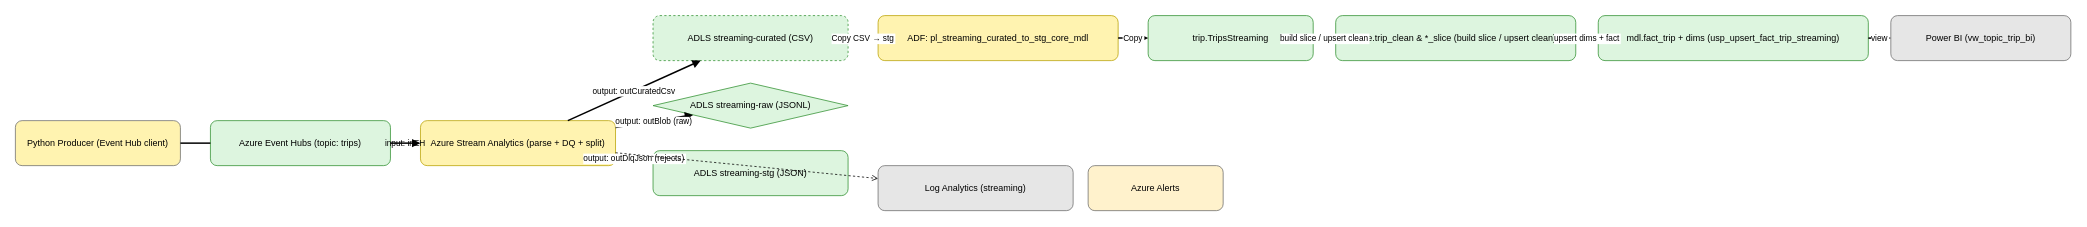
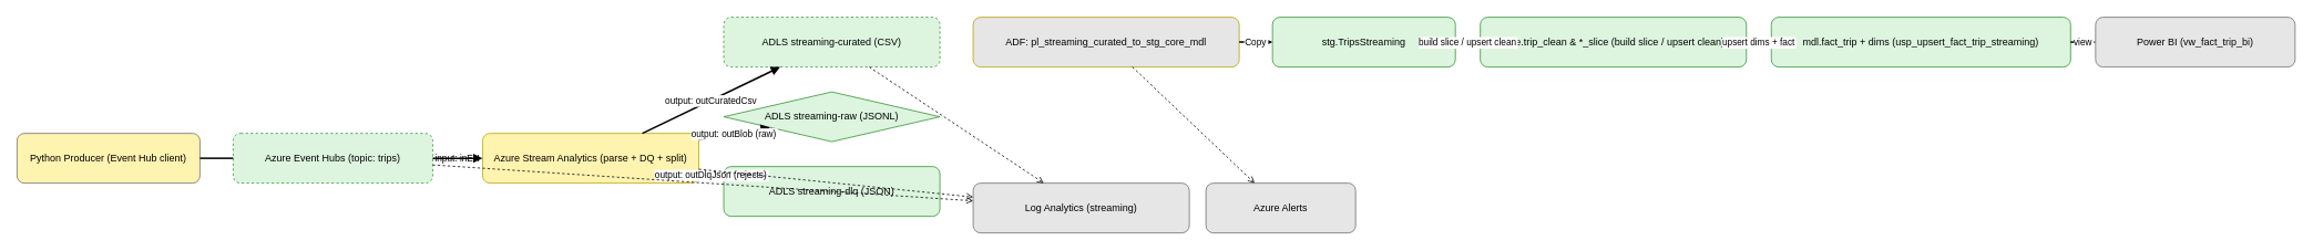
- <mxCell id="20" parent="1" value="Copy CSV → stg" edge="1" source="5" target="8" style="endArrow=block;strokeWidth=2;"><mxGeometry relative="1" as="geometry" /></mxCell>
- <mxCell id="8" parent="1" value="ADF: pl_streaming_curated_to_stg_core_mdl" style="rounded=1;whiteSpace=wrap;html=1;fillColor=#fff3b0;strokeColor=#b9a100;" vertex="1"><mxGeometry x="1170" y="20" width="320" height="60" as="geometry" /></mxCell>
+ <mxCell id="8" parent="1" value="ADF: pl_streaming_curated_to_stg_core_mdl" style="rounded=1;whiteSpace=wrap;html=1;fillColor=#e6e6e6;strokeColor=#b9a100;" vertex="1"><mxGeometry x="1170" y="20" width="320" height="60" as="geometry" /></mxCell>
- <mxCell id="9" parent="1" value="trip.TripsStreaming" style="rounded=1;whiteSpace=wrap;html=1;fillColor=#ddf5df;strokeColor=#2f8f2f;" vertex="1"><mxGeometry x="1530" y="20" width="220" height="60" as="geometry" /></mxCell>
+ <mxCell id="9" parent="1" value="stg.TripsStreaming" style="rounded=1;whiteSpace=wrap;html=1;fillColor=#ddf5df;strokeColor=#2f8f2f;" vertex="1"><mxGeometry x="1530" y="20" width="220" height="60" as="geometry" /></mxCell>
- <mxCell id="12" parent="1" value="Power BI (vw_topic_trip_bi)" style="rounded=1;whiteSpace=wrap;html=1;fillColor=#e6e6e6;strokeColor=#6b6b6b;" vertex="1"><mxGeometry x="2520" y="20" width="240" height="60" as="geometry" /></mxCell>
+ <mxCell id="12" parent="1" value="Power BI (vw_fact_trip_bi)" style="rounded=1;whiteSpace=wrap;html=1;fillColor=#e6e6e6;strokeColor=#6b6b6b;" vertex="1"><mxGeometry x="2520" y="20" width="240" height="60" as="geometry" /></mxCell>
+ <mxCell id="27" parent="1" edge="1" source="5" target="13" style="endArrow=open;dashed=1;strokeWidth=1;"><mxGeometry relative="1" as="geometry" /></mxCell>
+ <mxCell id="28" parent="1" edge="1" source="8" target="14" style="endArrow=open;dashed=1;strokeWidth=1;"><mxGeometry relative="1" as="geometry" /></mxCell>
- <mxCell id="3" parent="1" value="Azure Event Hubs (topic: trips)" style="rounded=1;whiteSpace=wrap;html=1;fillColor=#ddf5df;strokeColor=#2f8f2f;" vertex="1"><mxGeometry x="280" y="160" width="240" height="60" as="geometry" /></mxCell>
+ <mxCell id="3" parent="1" value="Azure Event Hubs (topic: trips)" style="rounded=1;whiteSpace=wrap;html=1;fillColor=#ddf5df;strokeColor=#2f8f2f;dashed=1;" vertex="1"><mxGeometry x="280" y="160" width="240" height="60" as="geometry" /></mxCell>
- <mxCell id="4" parent="1" value="Azure Stream Analytics (parse + DQ + split)" style="rounded=1;whiteSpace=wrap;html=1;fillColor=#fff3b0;strokeColor=#b9a100;" vertex="1"><mxGeometry x="560" y="160" width="260" height="60" as="geometry" /></mxCell>
+ <mxCell id="4" parent="1" value="Azure Stream Analytics (parse + DQ + split)" style="rounded=1;whiteSpace=wrap;html=1;fillColor=#fff3b0;strokeColor=#b9a100;" vertex="1"><mxGeometry x="580" y="160" width="260" height="60" as="geometry" /></mxCell>
+ <mxCell id="26" parent="1" edge="1" source="3" target="13" style="endArrow=open;dashed=1;strokeWidth=1;"><mxGeometry relative="1" as="geometry" /></mxCell>
- <mxCell id="7" parent="1" value="ADLS streaming-stg (JSON)" style="rounded=1;whiteSpace=wrap;html=1;fillColor=#ddf5df;strokeColor=#2f8f2f;" vertex="1"><mxGeometry x="870" y="200" width="260" height="60" as="geometry" /></mxCell>
+ <mxCell id="7" parent="1" value="ADLS streaming-dlq (JSON)" style="rounded=1;whiteSpace=wrap;html=1;fillColor=#ddf5df;strokeColor=#2f8f2f;" vertex="1"><mxGeometry x="870" y="200" width="260" height="60" as="geometry" /></mxCell>
- <mxCell id="14" parent="1" value="Azure Alerts" style="rounded=1;whiteSpace=wrap;html=1;fillColor=#fff2cc;strokeColor=#6b6b6b;" vertex="1"><mxGeometry x="1450" y="220" width="180" height="60" as="geometry" /></mxCell>
+ <mxCell id="14" parent="1" value="Azure Alerts" style="rounded=1;whiteSpace=wrap;html=1;fillColor=#e6e6e6;strokeColor=#6b6b6b;" vertex="1"><mxGeometry x="1450" y="220" width="180" height="60" as="geometry" /></mxCell>
